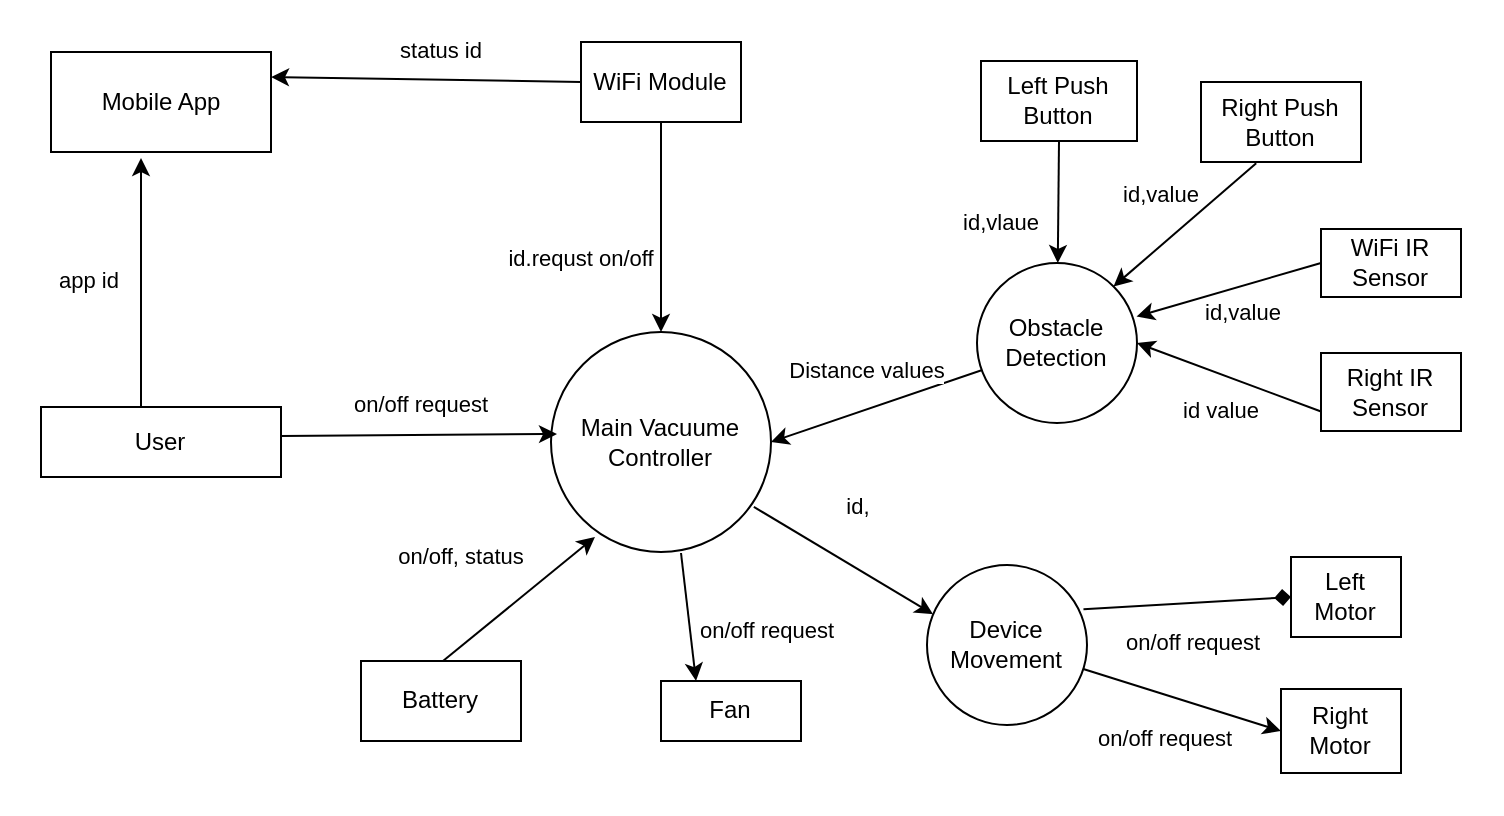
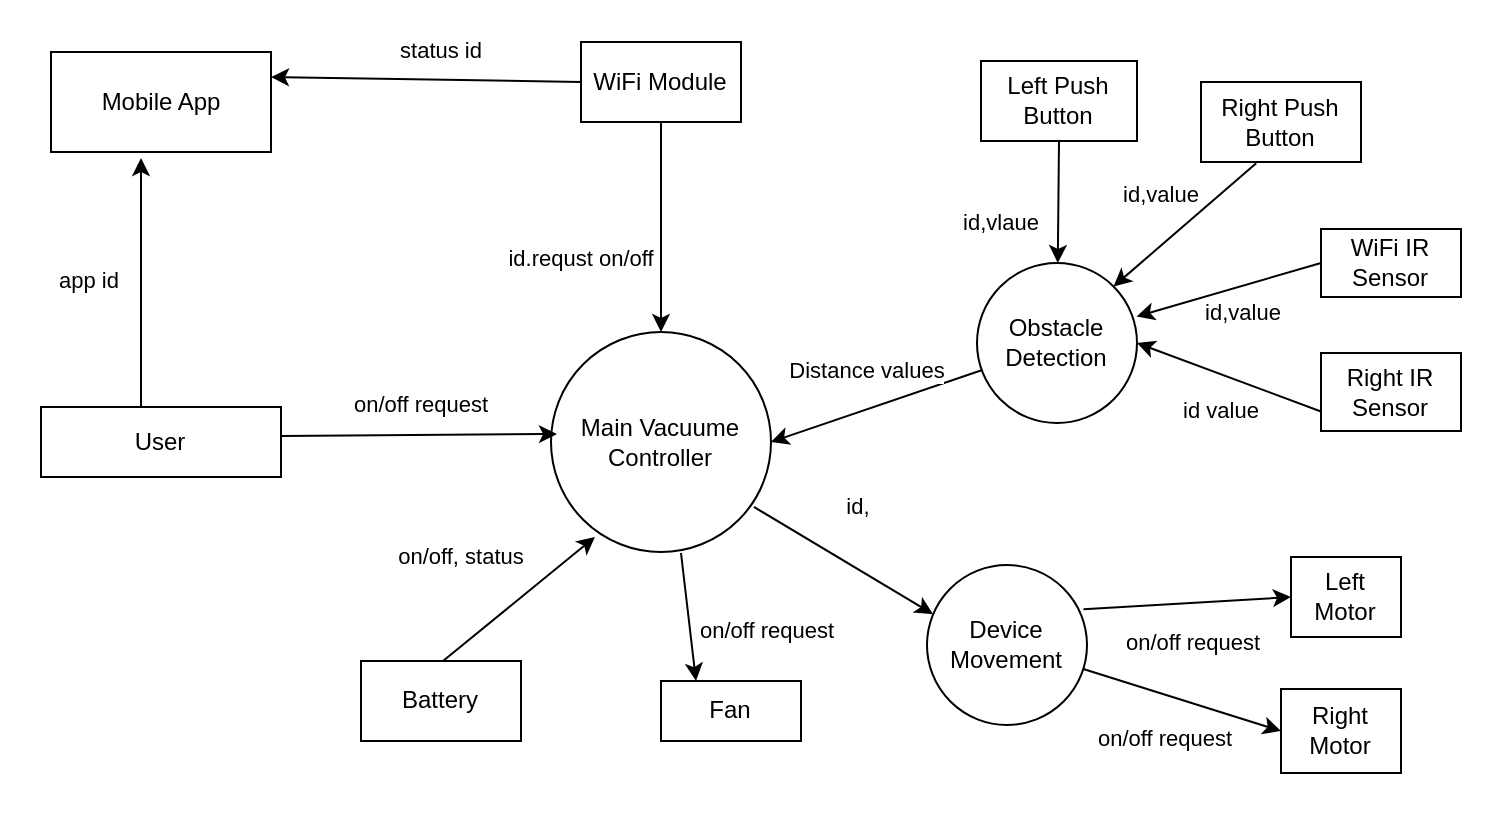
- <mxCell id="25" value="on/off request" style="endArrow=diamond;html=1;entryX=0;entryY=0.5;entryDx=0;entryDy=0;exitX=0.978;exitY=0.277;exitDx=0;exitDy=0;exitPerimeter=0;" edge="1" parent="1" source="28" target="10"><mxGeometry x="0.031" y="-20" width="50" height="50" relative="1" as="geometry"><mxPoint x="560" y="278" as="sourcePoint" /><mxPoint x="555" y="308" as="targetPoint" /><mxPoint as="offset" /></mxGeometry></mxCell>
+ <mxCell id="25" value="on/off request" style="endArrow=classic;html=1;entryX=0;entryY=0.5;entryDx=0;entryDy=0;exitX=0.978;exitY=0.277;exitDx=0;exitDy=0;exitPerimeter=0;" edge="1" parent="1" source="28" target="10"><mxGeometry x="0.031" y="-20" width="50" height="50" relative="1" as="geometry"><mxPoint x="560" y="278" as="sourcePoint" /><mxPoint x="555" y="308" as="targetPoint" /><mxPoint as="offset" /></mxGeometry></mxCell>
